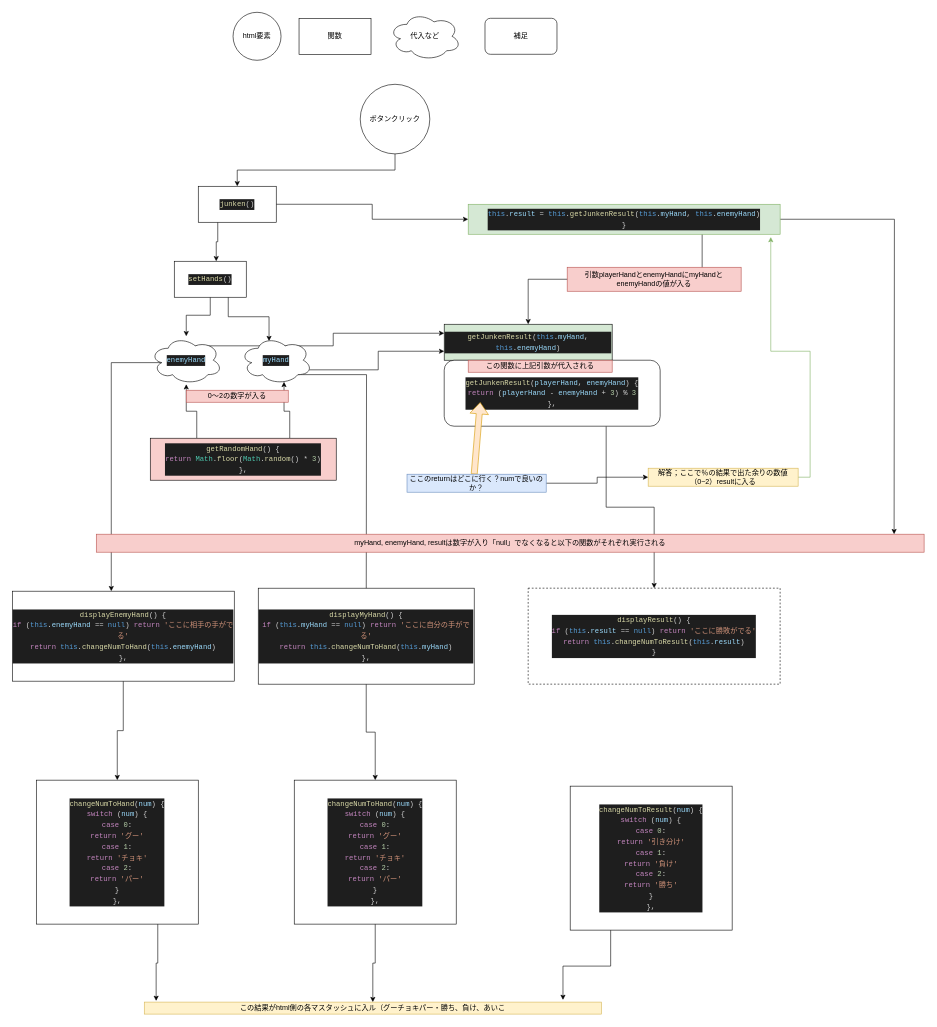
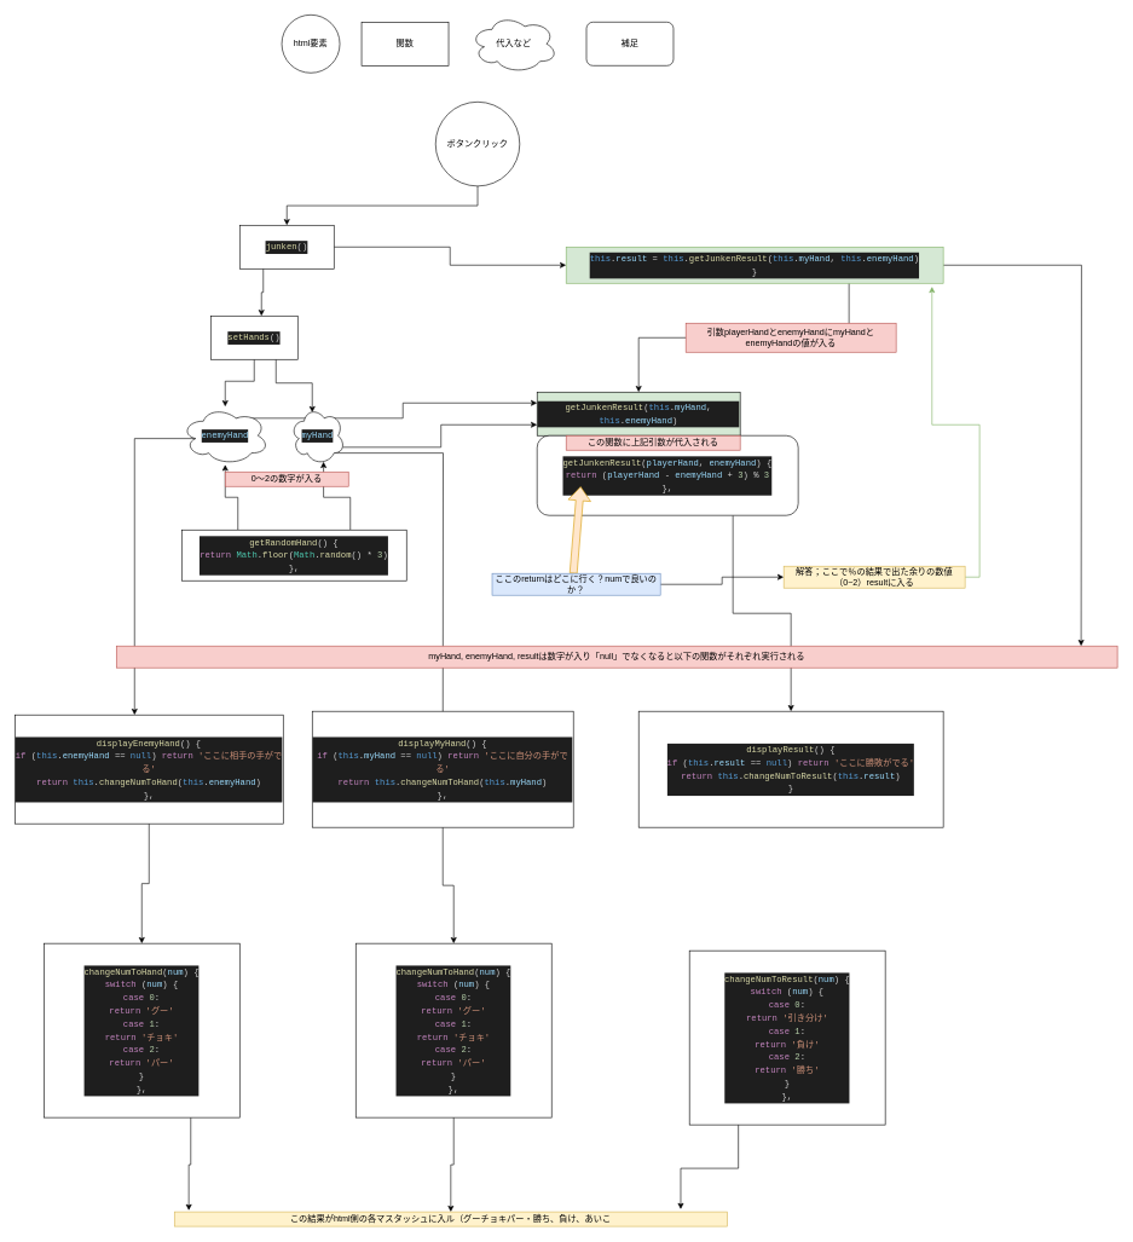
- <mxCell id="24" value="&lt;meta charset=&quot;utf-8&quot;&gt;&lt;div style=&quot;color: rgb(212, 212, 212); background-color: rgb(30, 30, 30); font-family: menlo, monaco, &amp;quot;courier new&amp;quot;, monospace; font-weight: normal; font-size: 12px; line-height: 18px;&quot;&gt;&lt;div&gt;&lt;span style=&quot;color: #9cdcfe&quot;&gt;myHand&lt;/span&gt;&lt;/div&gt;&lt;/div&gt;" style="ellipse;shape=cloud;whiteSpace=wrap;html=1;" parent="1" vertex="1"><mxGeometry x="400" y="560" width="120" height="80" as="geometry" /></mxCell>
+ <mxCell id="24" value="&lt;meta charset=&quot;utf-8&quot;&gt;&lt;div style=&quot;color: rgb(212, 212, 212); background-color: rgb(30, 30, 30); font-family: menlo, monaco, &amp;quot;courier new&amp;quot;, monospace; font-weight: normal; font-size: 12px; line-height: 18px;&quot;&gt;&lt;div&gt;&lt;span style=&quot;color: #9cdcfe&quot;&gt;myHand&lt;/span&gt;&lt;/div&gt;&lt;/div&gt;" style="ellipse;shape=cloud;whiteSpace=wrap;html=1;" parent="1" vertex="1"><mxGeometry x="400" y="560" width="75" height="80" as="geometry" /></mxCell>
- <mxCell id="27" value="&lt;meta charset=&quot;utf-8&quot;&gt;&lt;div style=&quot;color: rgb(212, 212, 212); background-color: rgb(30, 30, 30); font-family: menlo, monaco, &amp;quot;courier new&amp;quot;, monospace; font-weight: normal; font-size: 12px; line-height: 18px;&quot;&gt;&lt;div&gt;&lt;span style=&quot;color: #d4d4d4&quot;&gt;    &lt;/span&gt;&lt;span style=&quot;color: #dcdcaa&quot;&gt;getRandomHand&lt;/span&gt;&lt;span style=&quot;color: #d4d4d4&quot;&gt;() {&lt;/span&gt;&lt;/div&gt;&lt;div&gt;&lt;span style=&quot;color: #d4d4d4&quot;&gt;                    &lt;/span&gt;&lt;span style=&quot;color: #c586c0&quot;&gt;return&lt;/span&gt;&lt;span style=&quot;color: #d4d4d4&quot;&gt; &lt;/span&gt;&lt;span style=&quot;color: #4ec9b0&quot;&gt;Math&lt;/span&gt;&lt;span style=&quot;color: #d4d4d4&quot;&gt;.&lt;/span&gt;&lt;span style=&quot;color: #dcdcaa&quot;&gt;floor&lt;/span&gt;&lt;span style=&quot;color: #d4d4d4&quot;&gt;(&lt;/span&gt;&lt;span style=&quot;color: #4ec9b0&quot;&gt;Math&lt;/span&gt;&lt;span style=&quot;color: #d4d4d4&quot;&gt;.&lt;/span&gt;&lt;span style=&quot;color: #dcdcaa&quot;&gt;random&lt;/span&gt;&lt;span style=&quot;color: #d4d4d4&quot;&gt;() * &lt;/span&gt;&lt;span style=&quot;color: #b5cea8&quot;&gt;3&lt;/span&gt;&lt;span style=&quot;color: #d4d4d4&quot;&gt;)&lt;/span&gt;&lt;/div&gt;&lt;div&gt;&lt;span style=&quot;color: #d4d4d4&quot;&gt;                },&lt;/span&gt;&lt;/div&gt;&lt;/div&gt;" style="rounded=0;whiteSpace=wrap;html=1;strokeColor=#000000;fillColor=#f8cecc;" parent="1" vertex="1"><mxGeometry x="250" y="730" width="310" height="70" as="geometry" /></mxCell>
+ <mxCell id="27" value="&lt;meta charset=&quot;utf-8&quot;&gt;&lt;div style=&quot;color: rgb(212, 212, 212); background-color: rgb(30, 30, 30); font-family: menlo, monaco, &amp;quot;courier new&amp;quot;, monospace; font-weight: normal; font-size: 12px; line-height: 18px;&quot;&gt;&lt;div&gt;&lt;span style=&quot;color: #d4d4d4&quot;&gt;    &lt;/span&gt;&lt;span style=&quot;color: #dcdcaa&quot;&gt;getRandomHand&lt;/span&gt;&lt;span style=&quot;color: #d4d4d4&quot;&gt;() {&lt;/span&gt;&lt;/div&gt;&lt;div&gt;&lt;span style=&quot;color: #d4d4d4&quot;&gt;                    &lt;/span&gt;&lt;span style=&quot;color: #c586c0&quot;&gt;return&lt;/span&gt;&lt;span style=&quot;color: #d4d4d4&quot;&gt; &lt;/span&gt;&lt;span style=&quot;color: #4ec9b0&quot;&gt;Math&lt;/span&gt;&lt;span style=&quot;color: #d4d4d4&quot;&gt;.&lt;/span&gt;&lt;span style=&quot;color: #dcdcaa&quot;&gt;floor&lt;/span&gt;&lt;span style=&quot;color: #d4d4d4&quot;&gt;(&lt;/span&gt;&lt;span style=&quot;color: #4ec9b0&quot;&gt;Math&lt;/span&gt;&lt;span style=&quot;color: #d4d4d4&quot;&gt;.&lt;/span&gt;&lt;span style=&quot;color: #dcdcaa&quot;&gt;random&lt;/span&gt;&lt;span style=&quot;color: #d4d4d4&quot;&gt;() * &lt;/span&gt;&lt;span style=&quot;color: #b5cea8&quot;&gt;3&lt;/span&gt;&lt;span style=&quot;color: #d4d4d4&quot;&gt;)&lt;/span&gt;&lt;/div&gt;&lt;div&gt;&lt;span style=&quot;color: #d4d4d4&quot;&gt;                },&lt;/span&gt;&lt;/div&gt;&lt;/div&gt;" style="rounded=0;whiteSpace=wrap;html=1;strokeColor=#000000;" parent="1" vertex="1"><mxGeometry x="250" y="730" width="310" height="70" as="geometry" /></mxCell>
- <mxCell id="37" value="&lt;meta charset=&quot;utf-8&quot;&gt;&lt;div style=&quot;color: rgb(212, 212, 212); background-color: rgb(30, 30, 30); font-family: menlo, monaco, &amp;quot;courier new&amp;quot;, monospace; font-weight: normal; font-size: 12px; line-height: 18px;&quot;&gt;&lt;div&gt;&lt;span style=&quot;color: #d4d4d4&quot;&gt; &lt;/span&gt;&lt;span style=&quot;color: #dcdcaa&quot;&gt;displayResult&lt;/span&gt;&lt;span style=&quot;color: #d4d4d4&quot;&gt;() {&lt;/span&gt;&lt;/div&gt;&lt;div&gt;&lt;span style=&quot;color: #d4d4d4&quot;&gt;                    &lt;/span&gt;&lt;span style=&quot;color: #c586c0&quot;&gt;if&lt;/span&gt;&lt;span style=&quot;color: #d4d4d4&quot;&gt; (&lt;/span&gt;&lt;span style=&quot;color: #569cd6&quot;&gt;this&lt;/span&gt;&lt;span style=&quot;color: #d4d4d4&quot;&gt;.&lt;/span&gt;&lt;span style=&quot;color: #9cdcfe&quot;&gt;result&lt;/span&gt;&lt;span style=&quot;color: #d4d4d4&quot;&gt; == &lt;/span&gt;&lt;span style=&quot;color: #569cd6&quot;&gt;null&lt;/span&gt;&lt;span style=&quot;color: #d4d4d4&quot;&gt;) &lt;/span&gt;&lt;span style=&quot;color: #c586c0&quot;&gt;return&lt;/span&gt;&lt;span style=&quot;color: #d4d4d4&quot;&gt; &lt;/span&gt;&lt;span style=&quot;color: #ce9178&quot;&gt;'ここに勝敗がでる'&lt;/span&gt;&lt;/div&gt;&lt;div&gt;&lt;span style=&quot;color: #d4d4d4&quot;&gt;                    &lt;/span&gt;&lt;span style=&quot;color: #c586c0&quot;&gt;return&lt;/span&gt;&lt;span style=&quot;color: #d4d4d4&quot;&gt; &lt;/span&gt;&lt;span style=&quot;color: #569cd6&quot;&gt;this&lt;/span&gt;&lt;span style=&quot;color: #d4d4d4&quot;&gt;.&lt;/span&gt;&lt;span style=&quot;color: #dcdcaa&quot;&gt;changeNumToResult&lt;/span&gt;&lt;span style=&quot;color: #d4d4d4&quot;&gt;(&lt;/span&gt;&lt;span style=&quot;color: #569cd6&quot;&gt;this&lt;/span&gt;&lt;span style=&quot;color: #d4d4d4&quot;&gt;.&lt;/span&gt;&lt;span style=&quot;color: #9cdcfe&quot;&gt;result&lt;/span&gt;&lt;span style=&quot;color: #d4d4d4&quot;&gt;)&lt;/span&gt;&lt;/div&gt;&lt;div&gt;&lt;span style=&quot;color: #d4d4d4&quot;&gt;                }&lt;/span&gt;&lt;/div&gt;&lt;/div&gt;" style="rounded=0;whiteSpace=wrap;html=1;strokeColor=#000000;dashed=1;" parent="1" vertex="1"><mxGeometry x="880" y="980" width="420" height="160" as="geometry" /></mxCell>
+ <mxCell id="37" value="&lt;meta charset=&quot;utf-8&quot;&gt;&lt;div style=&quot;color: rgb(212, 212, 212); background-color: rgb(30, 30, 30); font-family: menlo, monaco, &amp;quot;courier new&amp;quot;, monospace; font-weight: normal; font-size: 12px; line-height: 18px;&quot;&gt;&lt;div&gt;&lt;span style=&quot;color: #d4d4d4&quot;&gt; &lt;/span&gt;&lt;span style=&quot;color: #dcdcaa&quot;&gt;displayResult&lt;/span&gt;&lt;span style=&quot;color: #d4d4d4&quot;&gt;() {&lt;/span&gt;&lt;/div&gt;&lt;div&gt;&lt;span style=&quot;color: #d4d4d4&quot;&gt;                    &lt;/span&gt;&lt;span style=&quot;color: #c586c0&quot;&gt;if&lt;/span&gt;&lt;span style=&quot;color: #d4d4d4&quot;&gt; (&lt;/span&gt;&lt;span style=&quot;color: #569cd6&quot;&gt;this&lt;/span&gt;&lt;span style=&quot;color: #d4d4d4&quot;&gt;.&lt;/span&gt;&lt;span style=&quot;color: #9cdcfe&quot;&gt;result&lt;/span&gt;&lt;span style=&quot;color: #d4d4d4&quot;&gt; == &lt;/span&gt;&lt;span style=&quot;color: #569cd6&quot;&gt;null&lt;/span&gt;&lt;span style=&quot;color: #d4d4d4&quot;&gt;) &lt;/span&gt;&lt;span style=&quot;color: #c586c0&quot;&gt;return&lt;/span&gt;&lt;span style=&quot;color: #d4d4d4&quot;&gt; &lt;/span&gt;&lt;span style=&quot;color: #ce9178&quot;&gt;'ここに勝敗がでる'&lt;/span&gt;&lt;/div&gt;&lt;div&gt;&lt;span style=&quot;color: #d4d4d4&quot;&gt;                    &lt;/span&gt;&lt;span style=&quot;color: #c586c0&quot;&gt;return&lt;/span&gt;&lt;span style=&quot;color: #d4d4d4&quot;&gt; &lt;/span&gt;&lt;span style=&quot;color: #569cd6&quot;&gt;this&lt;/span&gt;&lt;span style=&quot;color: #d4d4d4&quot;&gt;.&lt;/span&gt;&lt;span style=&quot;color: #dcdcaa&quot;&gt;changeNumToResult&lt;/span&gt;&lt;span style=&quot;color: #d4d4d4&quot;&gt;(&lt;/span&gt;&lt;span style=&quot;color: #569cd6&quot;&gt;this&lt;/span&gt;&lt;span style=&quot;color: #d4d4d4&quot;&gt;.&lt;/span&gt;&lt;span style=&quot;color: #9cdcfe&quot;&gt;result&lt;/span&gt;&lt;span style=&quot;color: #d4d4d4&quot;&gt;)&lt;/span&gt;&lt;/div&gt;&lt;div&gt;&lt;span style=&quot;color: #d4d4d4&quot;&gt;                }&lt;/span&gt;&lt;/div&gt;&lt;/div&gt;" style="rounded=0;whiteSpace=wrap;html=1;strokeColor=#000000;" parent="1" vertex="1"><mxGeometry x="880" y="980" width="420" height="160" as="geometry" /></mxCell>
